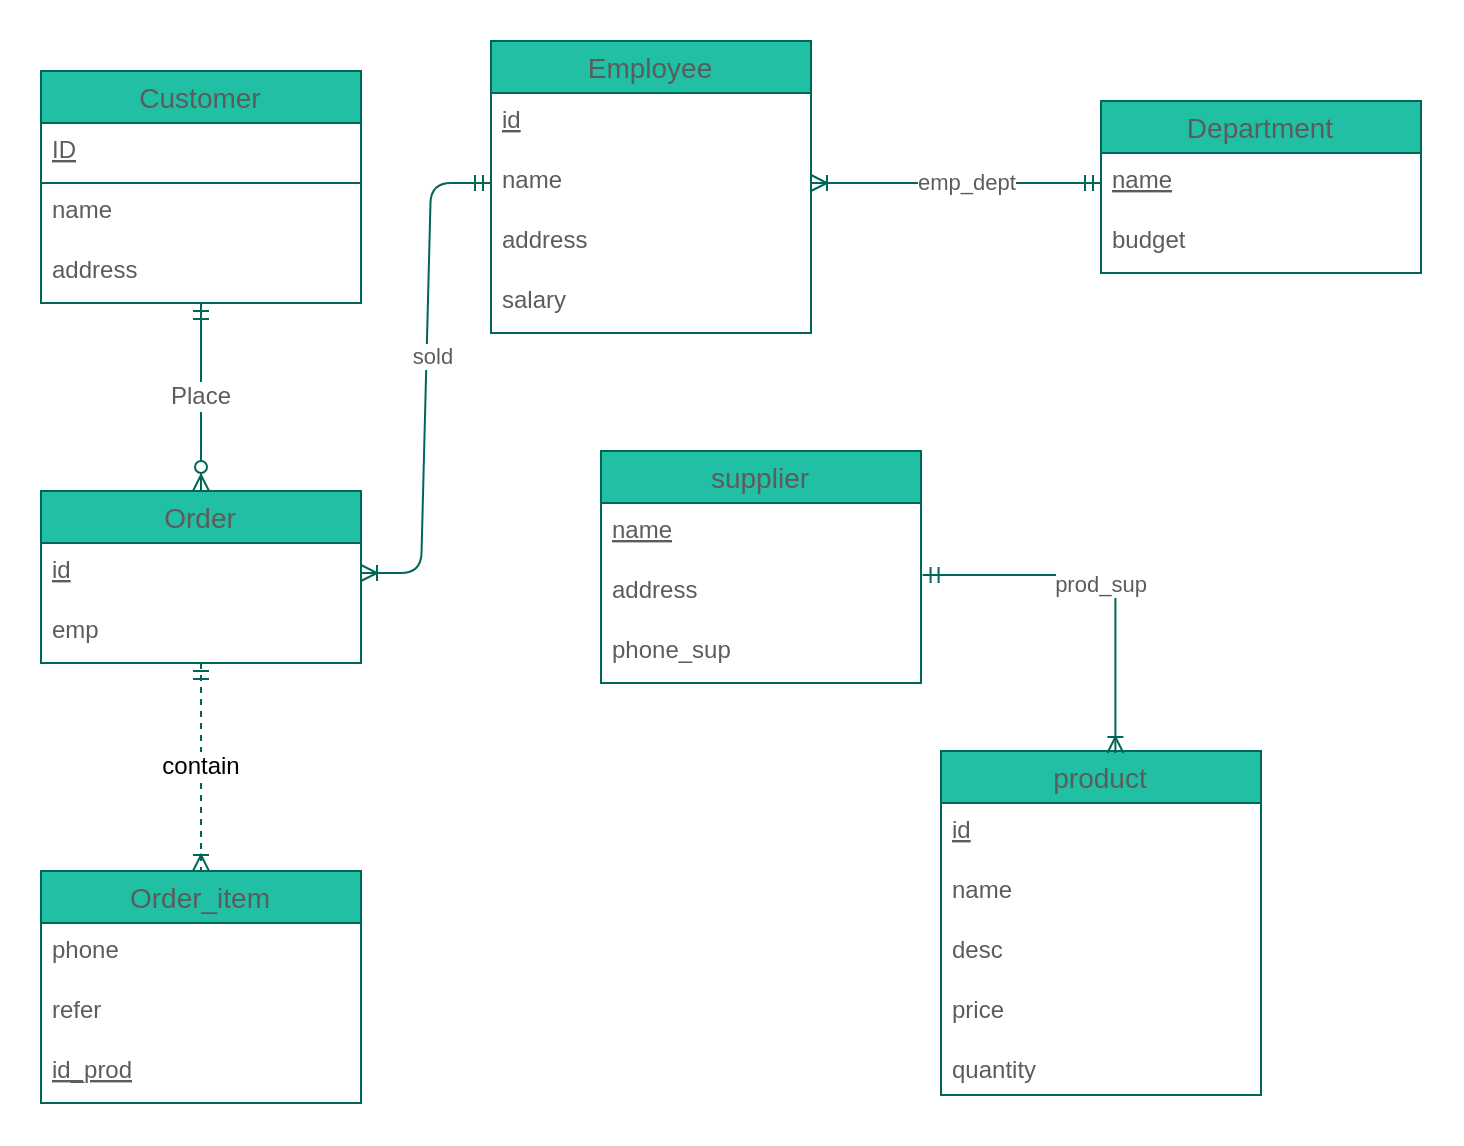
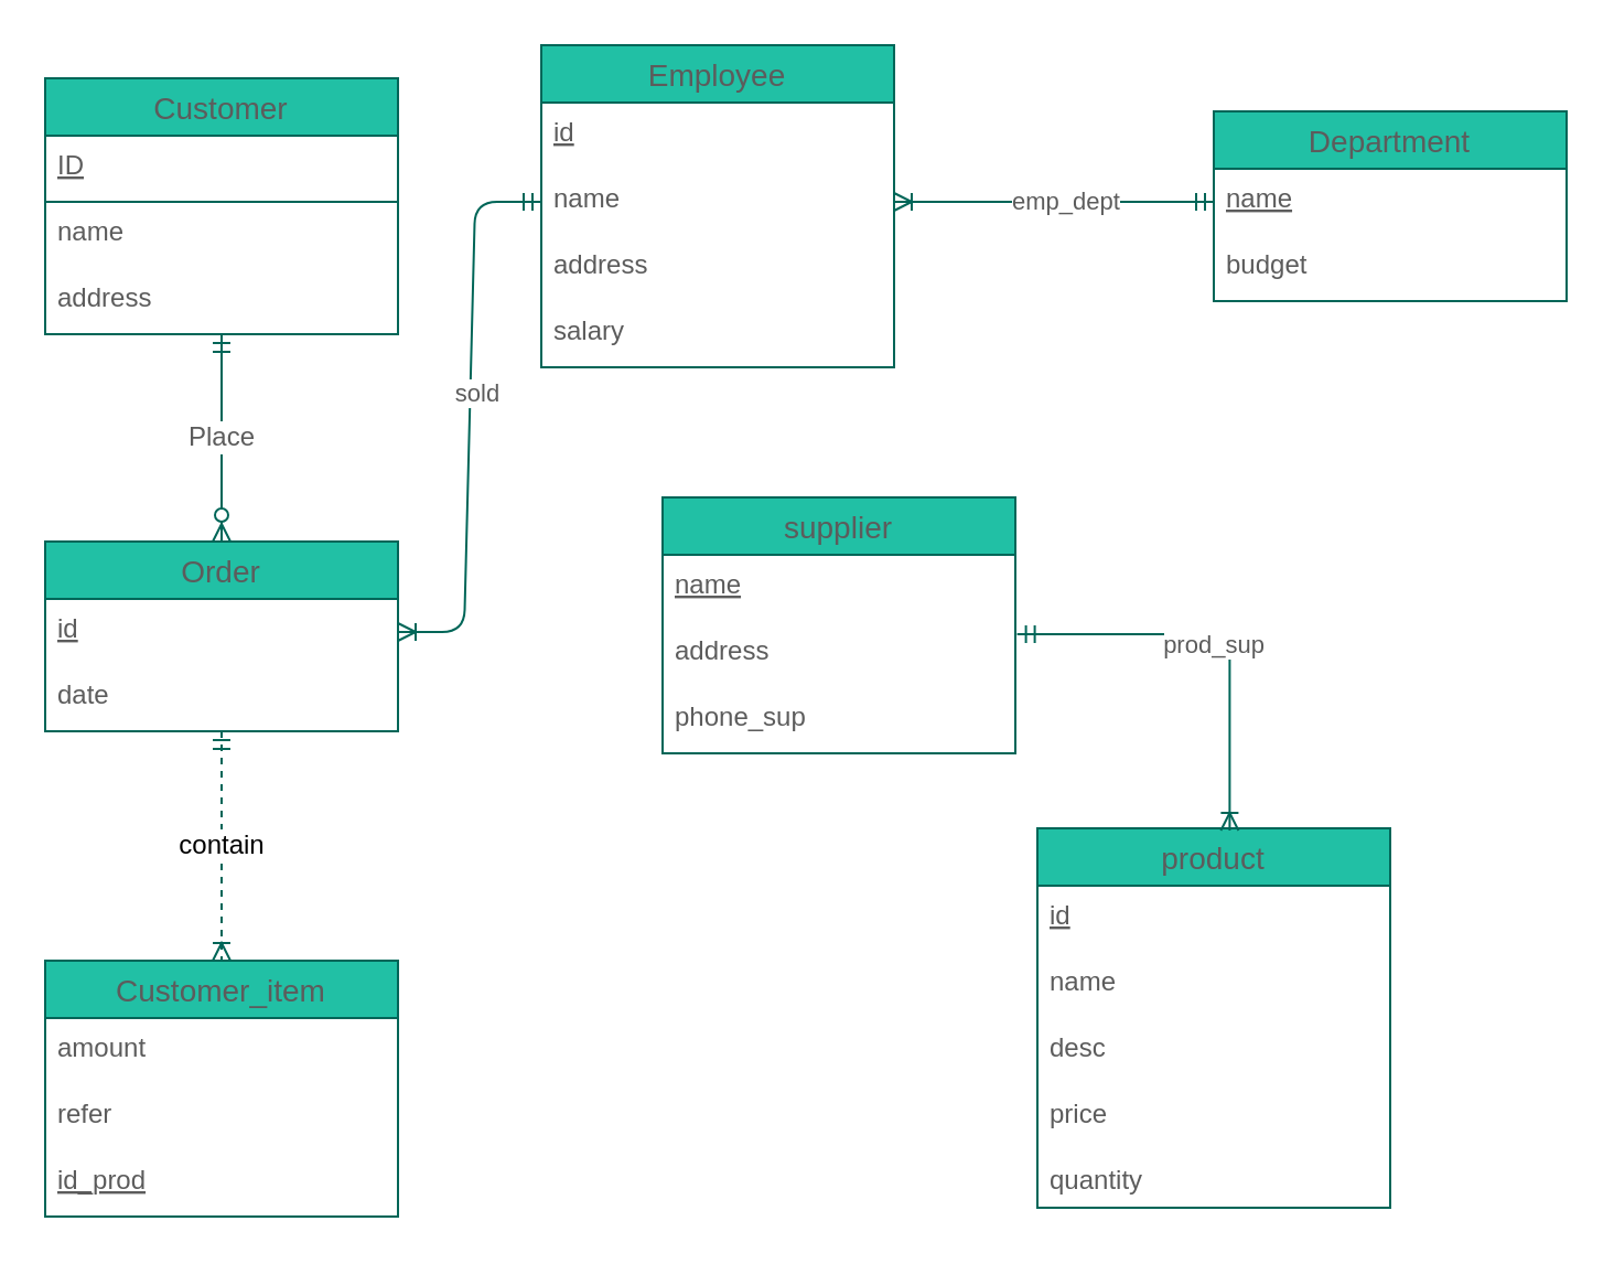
- <mxCell id="8" value="emp" style="text;strokeColor=none;fillColor=none;spacingLeft=4;spacingRight=4;overflow=hidden;rotatable=0;points=[[0,0.5],[1,0.5]];portConstraint=eastwest;fontSize=12;fontColor=#5C5C5C;" vertex="1" parent="6"><mxGeometry y="56" width="160" height="30" as="geometry" /></mxCell>
+ <mxCell id="8" value="date" style="text;strokeColor=none;fillColor=none;spacingLeft=4;spacingRight=4;overflow=hidden;rotatable=0;points=[[0,0.5],[1,0.5]];portConstraint=eastwest;fontSize=12;fontColor=#5C5C5C;" vertex="1" parent="6"><mxGeometry y="56" width="160" height="30" as="geometry" /></mxCell>
- <mxCell id="20" value="Order_item" style="swimlane;fontStyle=0;childLayout=stackLayout;horizontal=1;startSize=26;horizontalStack=0;resizeParent=1;resizeParentMax=0;resizeLast=0;collapsible=1;marginBottom=0;align=center;fontSize=14;strokeColor=#006658;fillColor=#21C0A5;fontColor=#5C5C5C;" vertex="1" parent="1"><mxGeometry x="20" y="435" width="160" height="116" as="geometry" /></mxCell>
+ <mxCell id="20" value="Customer_item" style="swimlane;fontStyle=0;childLayout=stackLayout;horizontal=1;startSize=26;horizontalStack=0;resizeParent=1;resizeParentMax=0;resizeLast=0;collapsible=1;marginBottom=0;align=center;fontSize=14;strokeColor=#006658;fillColor=#21C0A5;fontColor=#5C5C5C;" vertex="1" parent="1"><mxGeometry x="20" y="435" width="160" height="116" as="geometry" /></mxCell>
- <mxCell id="21" value="phone" style="text;strokeColor=none;fillColor=none;spacingLeft=4;spacingRight=4;overflow=hidden;rotatable=0;points=[[0,0.5],[1,0.5]];portConstraint=eastwest;fontSize=12;fontColor=#5C5C5C;" vertex="1" parent="20"><mxGeometry y="26" width="160" height="30" as="geometry" /></mxCell>
+ <mxCell id="21" value="amount" style="text;strokeColor=none;fillColor=none;spacingLeft=4;spacingRight=4;overflow=hidden;rotatable=0;points=[[0,0.5],[1,0.5]];portConstraint=eastwest;fontSize=12;fontColor=#5C5C5C;" vertex="1" parent="20"><mxGeometry y="26" width="160" height="30" as="geometry" /></mxCell>
